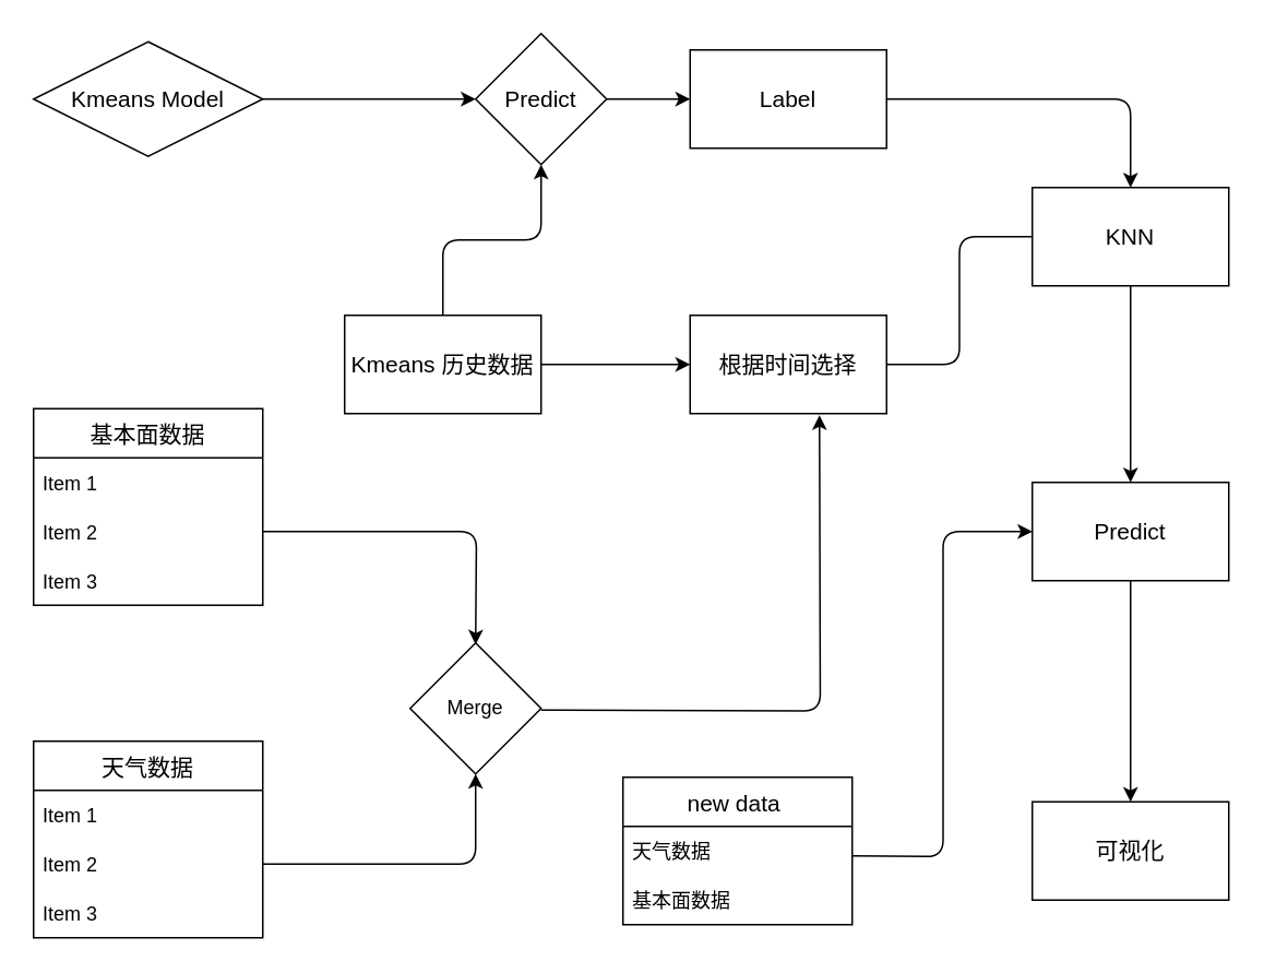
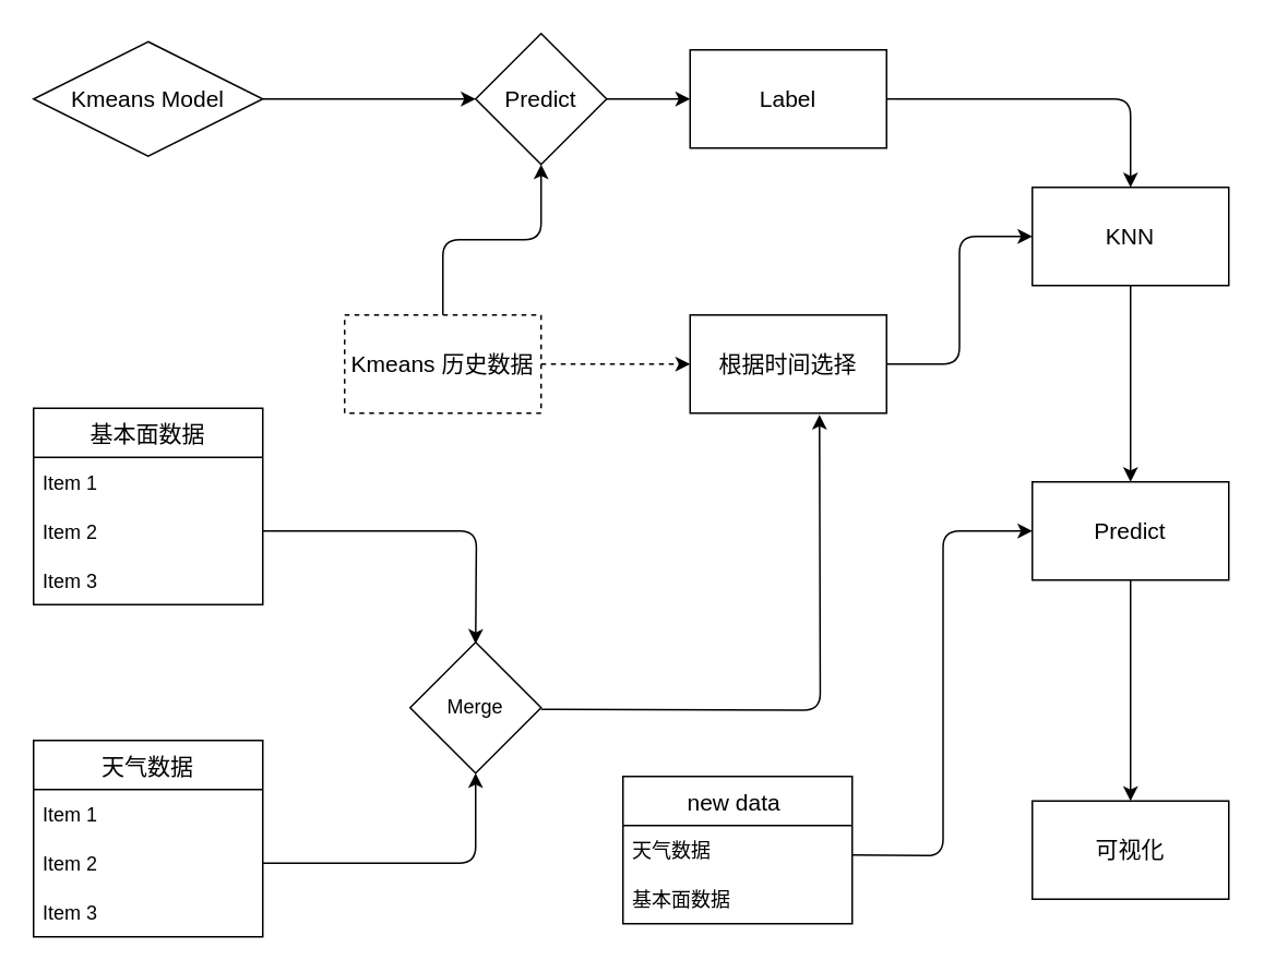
- <mxCell id="21" style="edgeStyle=orthogonalEdgeStyle;html=1;entryX=0;entryY=0.5;entryDx=0;entryDy=0;endArrow=none;" parent="1" source="22" target="26" edge="1"><mxGeometry relative="1" as="geometry" /></mxCell>
+ <mxCell id="21" style="edgeStyle=orthogonalEdgeStyle;html=1;entryX=0;entryY=0.5;entryDx=0;entryDy=0;" parent="1" source="22" target="26" edge="1"><mxGeometry relative="1" as="geometry" /></mxCell>
- <mxCell id="18" value="&lt;font style=&quot;font-size: 14px&quot;&gt;Kmeans 历史数据&lt;/font&gt;" style="rounded=0;whiteSpace=wrap;html=1;" parent="1" vertex="1"><mxGeometry x="210" y="192" width="120" height="60" as="geometry" /></mxCell>
+ <mxCell id="18" value="&lt;font style=&quot;font-size: 14px&quot;&gt;Kmeans 历史数据&lt;/font&gt;" style="rounded=0;whiteSpace=wrap;html=1;dashed=1;" parent="1" vertex="1"><mxGeometry x="210" y="192" width="120" height="60" as="geometry" /></mxCell>
- <mxCell id="16" style="edgeStyle=orthogonalEdgeStyle;html=1;" parent="1" source="18" target="22" edge="1"><mxGeometry relative="1" as="geometry" /></mxCell>
+ <mxCell id="16" style="edgeStyle=orthogonalEdgeStyle;html=1;dashed=1;" parent="1" source="18" target="22" edge="1"><mxGeometry relative="1" as="geometry" /></mxCell>
